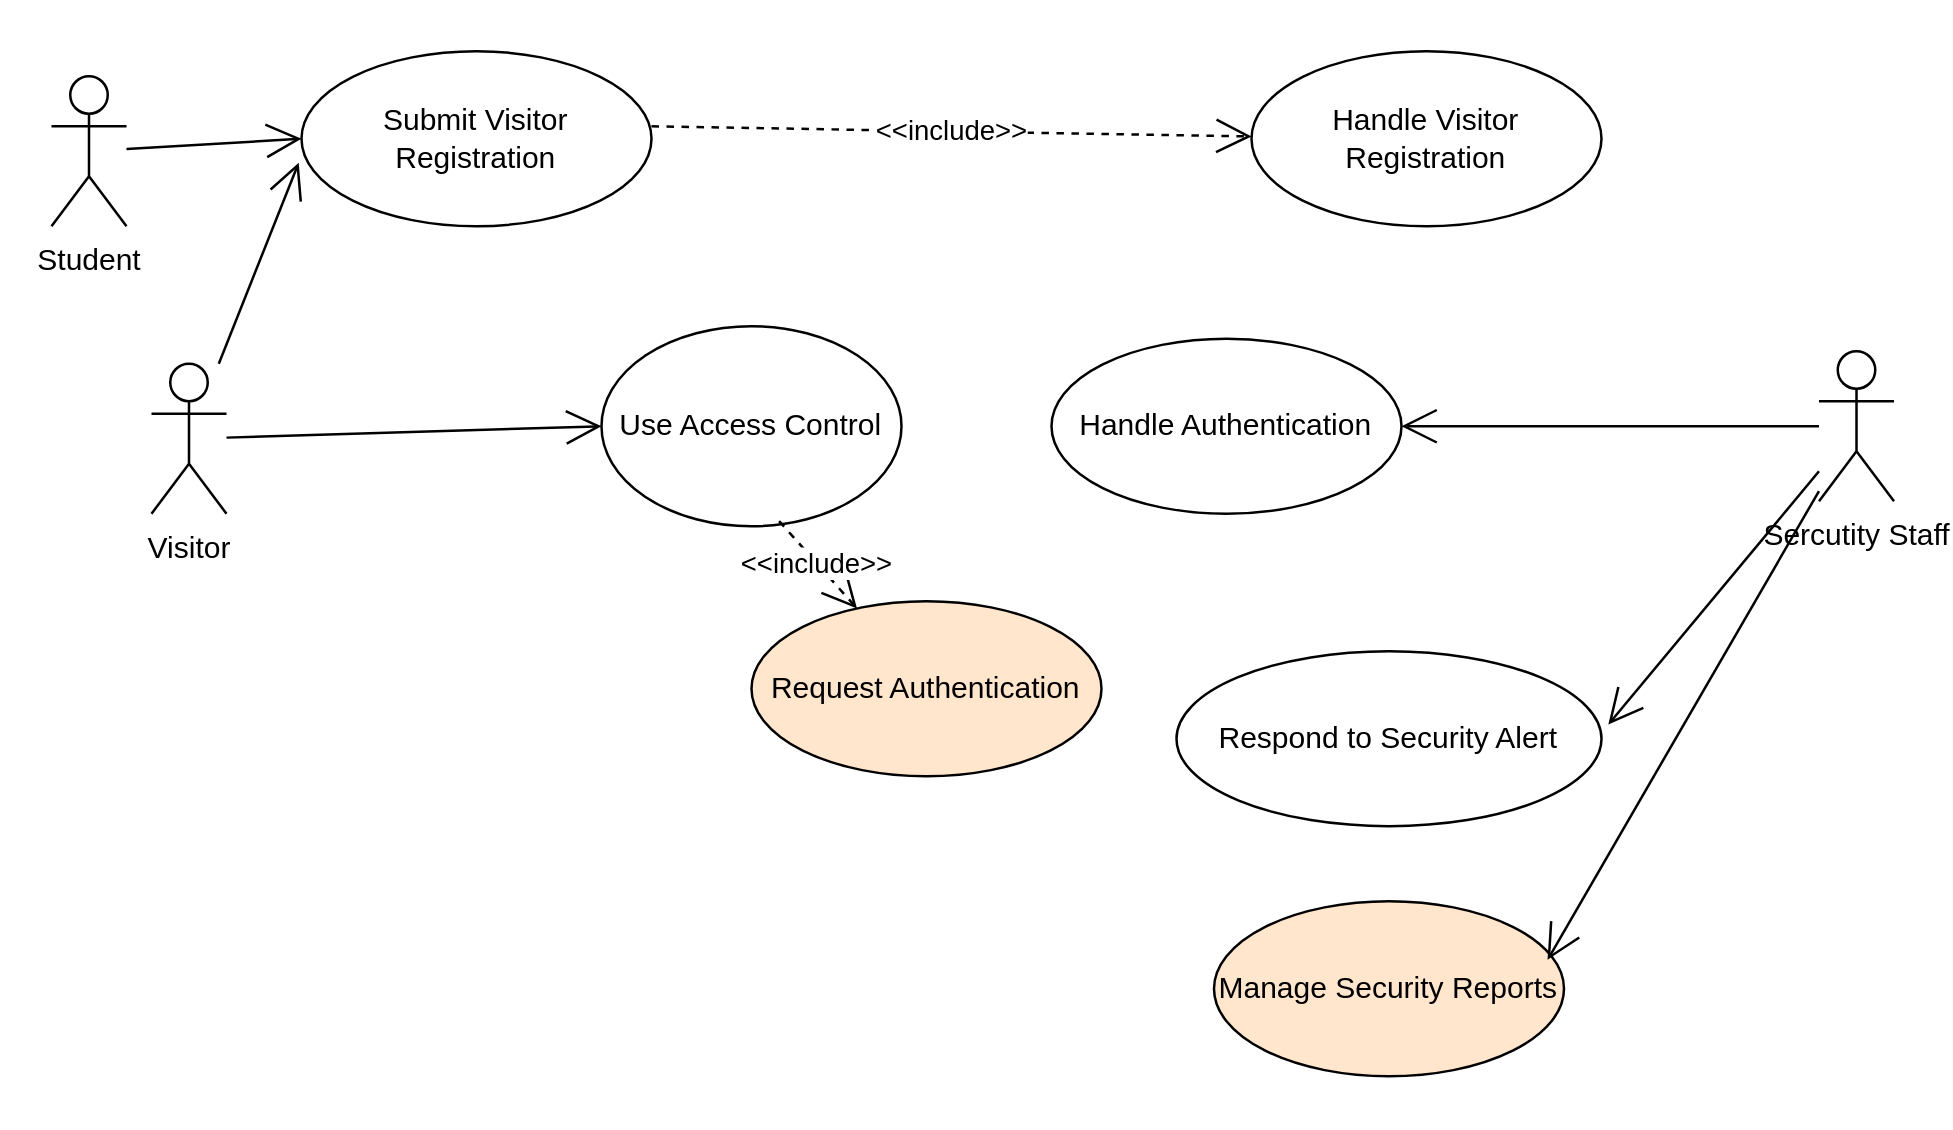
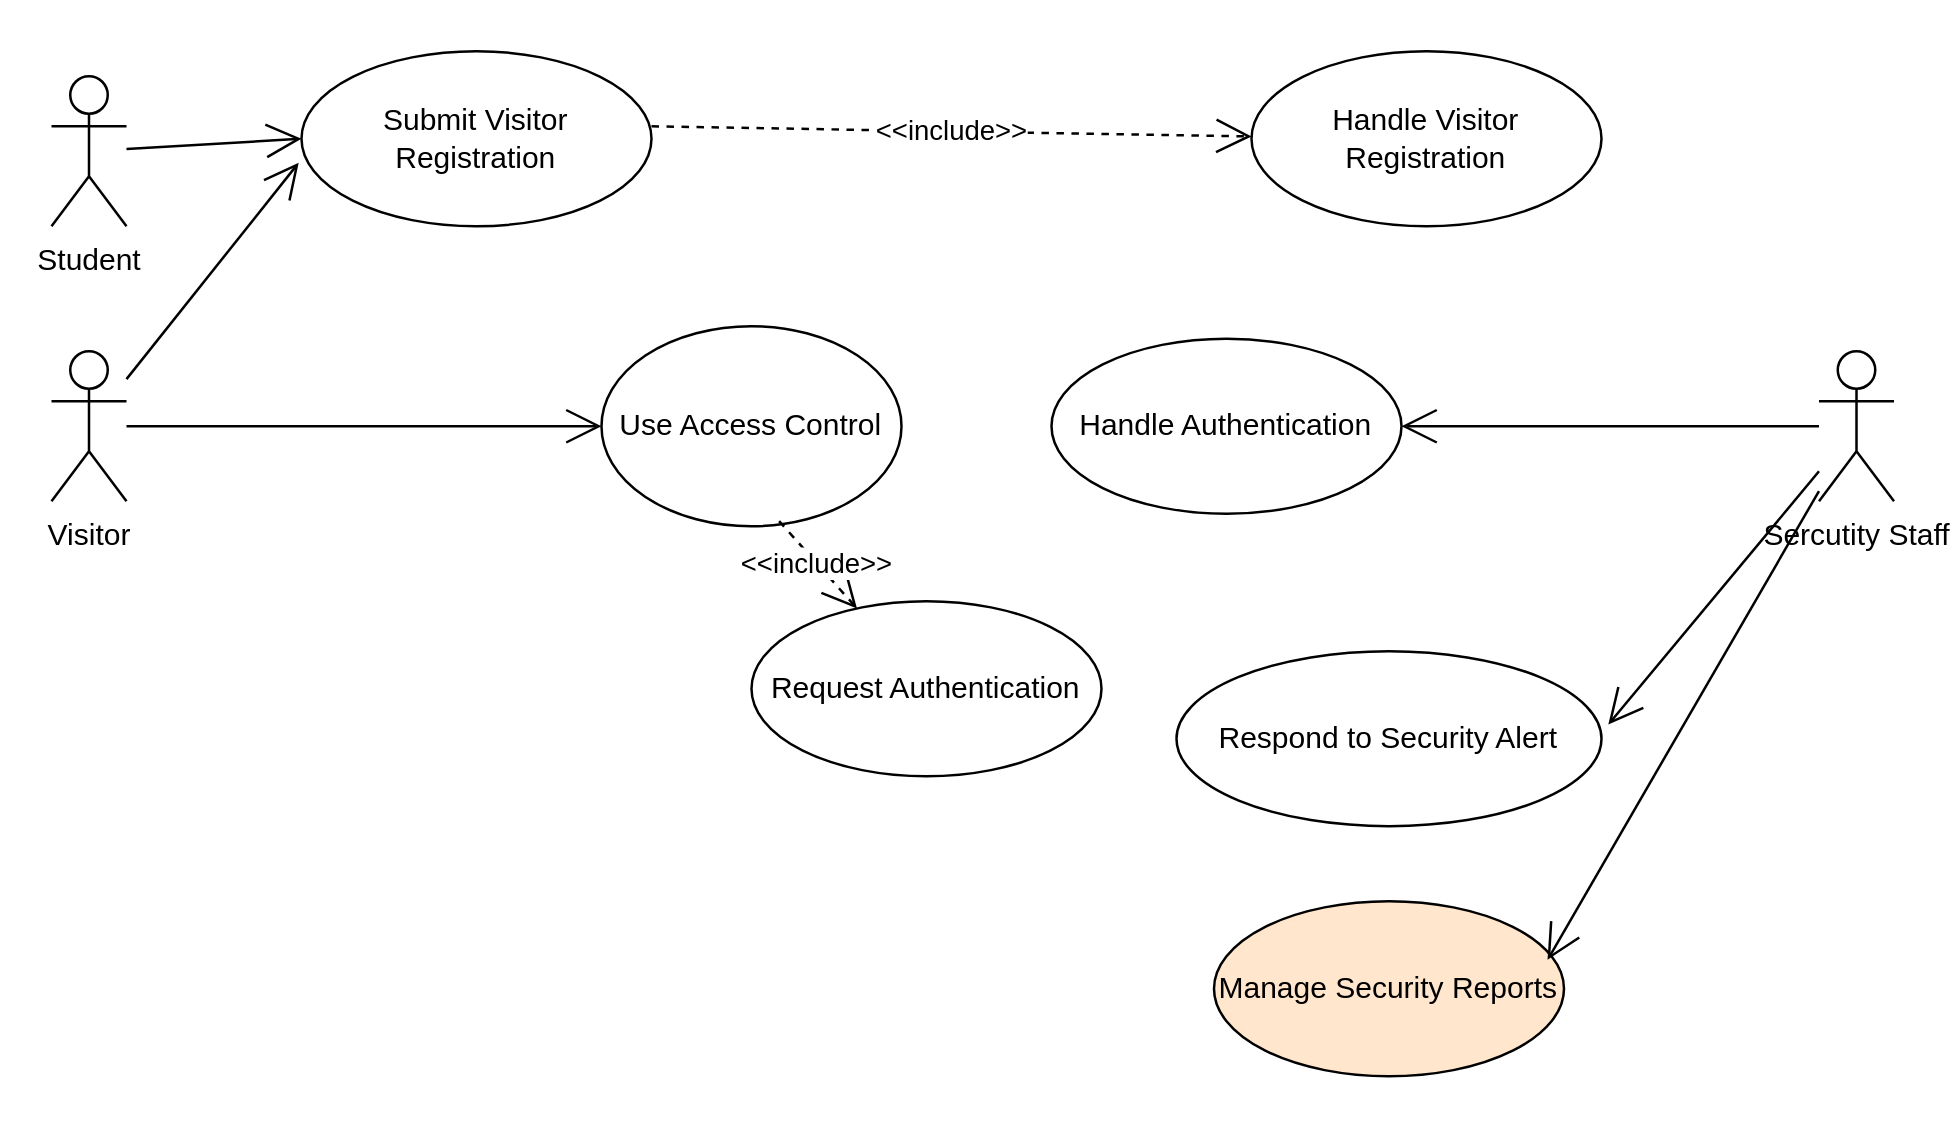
- <mxCell id="4" value="Visitor" style="shape=umlActor;verticalLabelPosition=bottom;verticalAlign=top;html=1;" parent="1" vertex="1"><mxGeometry x="60" y="145" width="30" height="60" as="geometry" /></mxCell>
+ <mxCell id="4" value="Visitor" style="shape=umlActor;verticalLabelPosition=bottom;verticalAlign=top;html=1;" parent="1" vertex="1"><mxGeometry x="20" y="140" width="30" height="60" as="geometry" /></mxCell>
- <mxCell id="11" value="Request Authentication" style="ellipse;whiteSpace=wrap;html=1;fillColor=#ffe6cc;" parent="1" vertex="1"><mxGeometry x="300" y="240" width="140" height="70" as="geometry" /></mxCell>
+ <mxCell id="11" value="Request Authentication" style="ellipse;whiteSpace=wrap;html=1;" parent="1" vertex="1"><mxGeometry x="300" y="240" width="140" height="70" as="geometry" /></mxCell>
